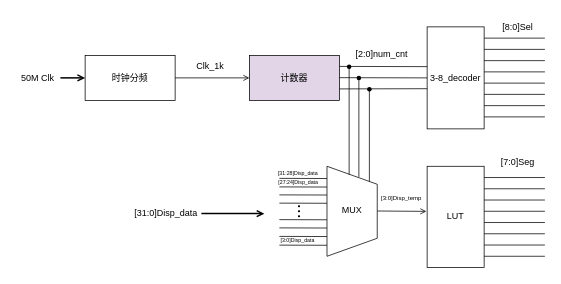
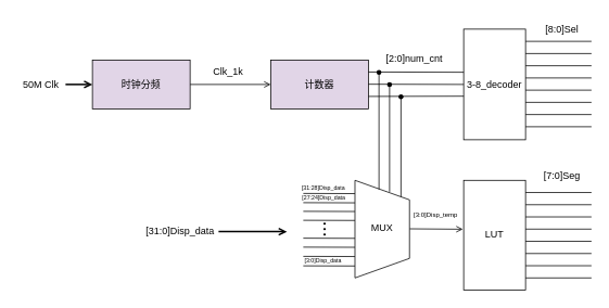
- <mxCell id="2" value="时钟分频" style="rounded=0;whiteSpace=wrap;html=1;" parent="1" vertex="1"><mxGeometry x="113" y="73" width="120" height="60" as="geometry" /></mxCell>
+ <mxCell id="2" value="时钟分频" style="rounded=0;whiteSpace=wrap;html=1;fillColor=#e1d5e7;" parent="1" vertex="1"><mxGeometry x="113" y="73" width="120" height="60" as="geometry" /></mxCell>
